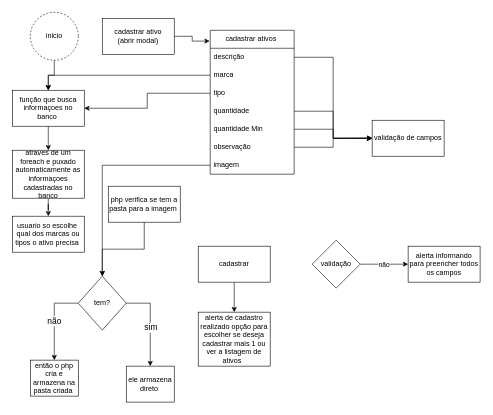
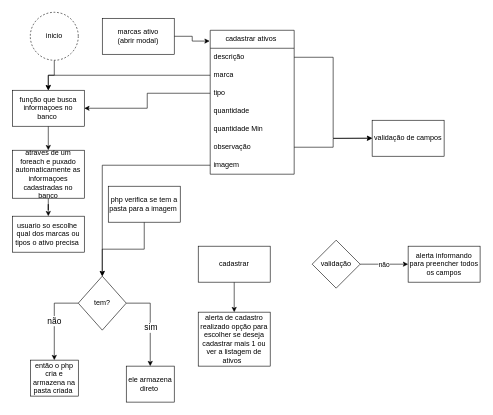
- <mxCell id="14" value="cadastrar ativo&lt;div&gt;(abrir modal)&lt;/div&gt;" style="rounded=0;whiteSpace=wrap;html=1;" parent="1" vertex="1"><mxGeometry x="170" y="30" width="120" height="60" as="geometry" /></mxCell>
+ <mxCell id="14" value="marcas ativo&lt;div&gt;(abrir modal)&lt;/div&gt;" style="rounded=0;whiteSpace=wrap;html=1;" parent="1" vertex="1"><mxGeometry x="170" y="30" width="120" height="60" as="geometry" /></mxCell>
- <mxCell id="31" style="edgeStyle=orthogonalEdgeStyle;rounded=0;orthogonalLoop=1;jettySize=auto;html=1;entryX=0;entryY=0.5;entryDx=0;entryDy=0;" edge="1" parent="1" source="8" target="15"><mxGeometry relative="1" as="geometry" /></mxCell>
- <mxCell id="32" style="edgeStyle=orthogonalEdgeStyle;rounded=0;orthogonalLoop=1;jettySize=auto;html=1;entryX=0;entryY=0.5;entryDx=0;entryDy=0;" edge="1" parent="1" source="9" target="15"><mxGeometry relative="1" as="geometry" /></mxCell>
